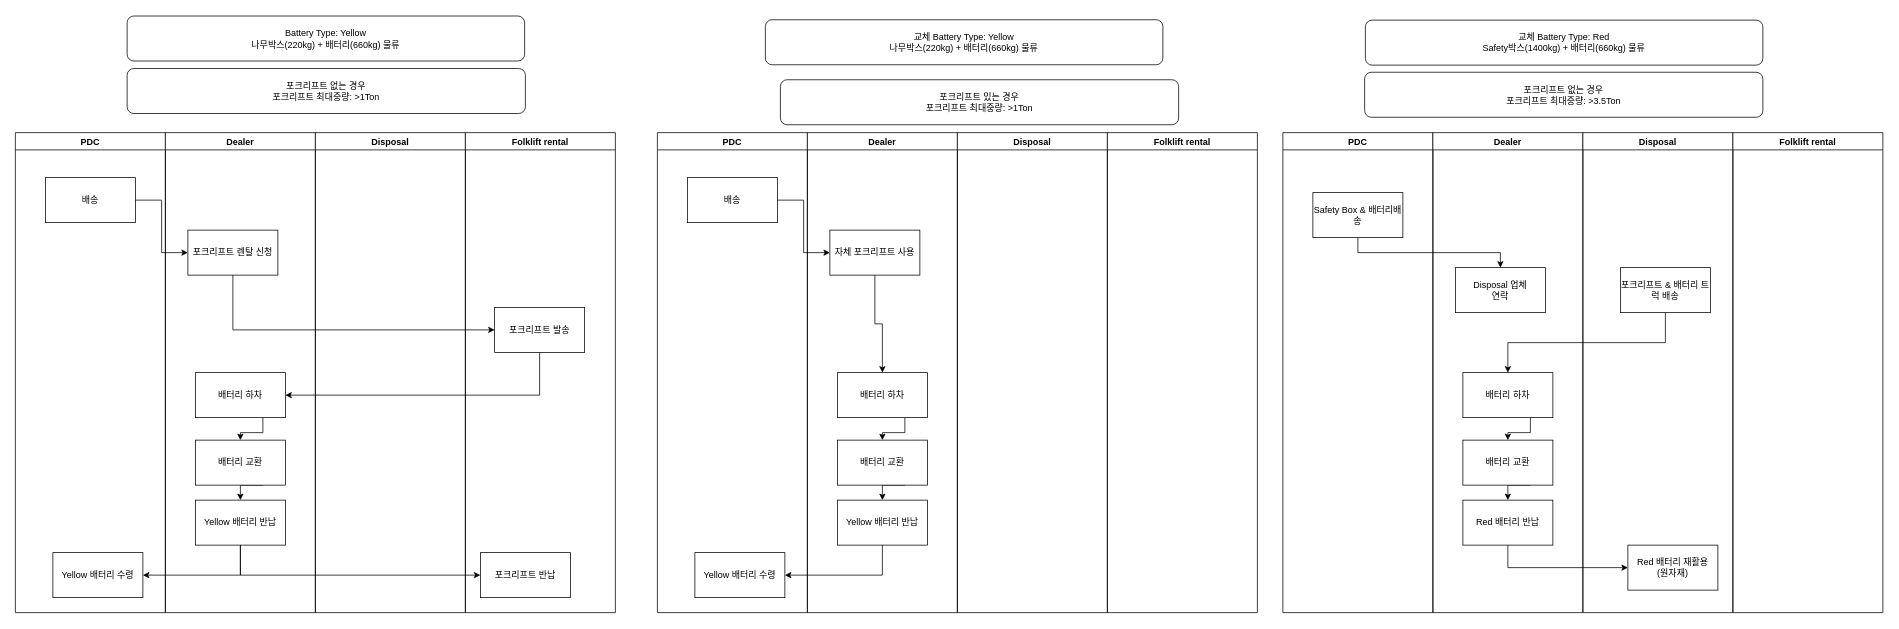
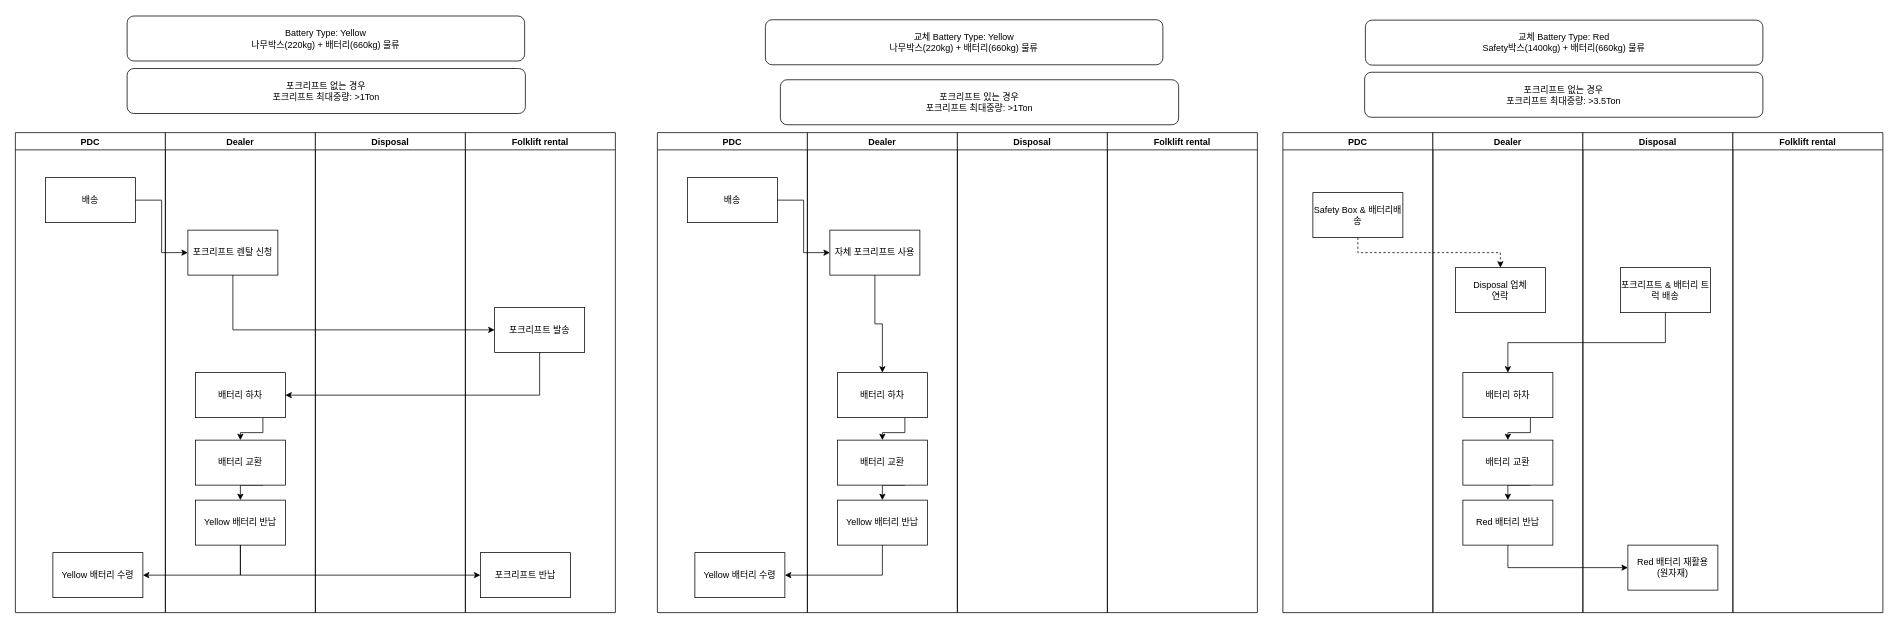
- <mxCell id="52" style="edgeStyle=orthogonalEdgeStyle;rounded=0;orthogonalLoop=1;jettySize=auto;html=1;exitX=0.5;exitY=1;exitDx=0;exitDy=0;entryX=0.5;entryY=0;entryDx=0;entryDy=0;" edge="1" parent="1" source="39" target="41"><mxGeometry relative="1" as="geometry" /></mxCell>
+ <mxCell id="52" style="edgeStyle=orthogonalEdgeStyle;rounded=0;orthogonalLoop=1;jettySize=auto;html=1;exitX=0.5;exitY=1;exitDx=0;exitDy=0;entryX=0.5;entryY=0;entryDx=0;entryDy=0;dashed=1;" edge="1" parent="1" source="39" target="41"><mxGeometry relative="1" as="geometry" /></mxCell>
